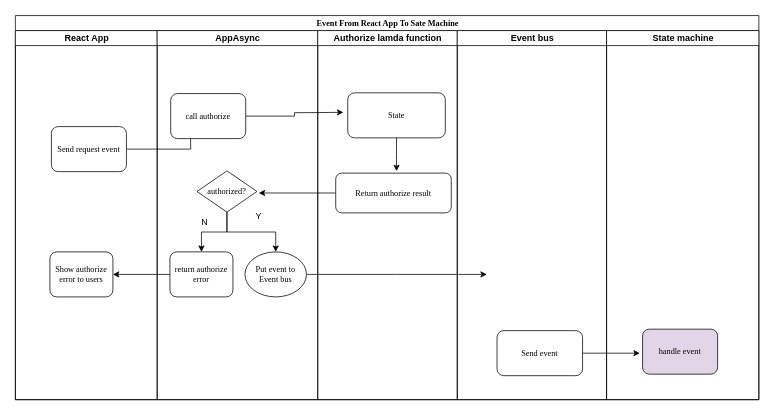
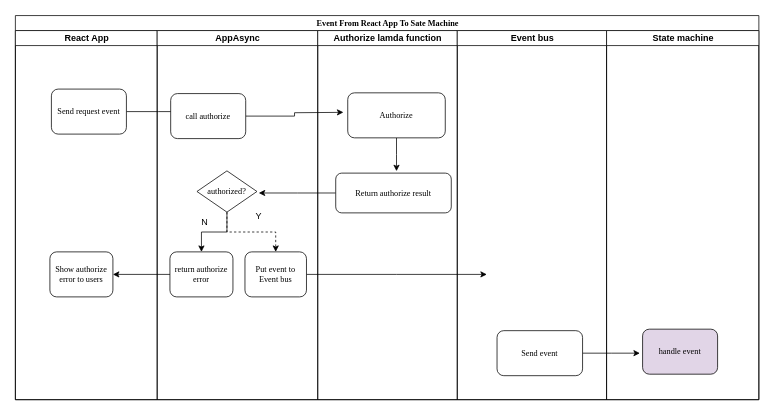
- <mxCell id="18" value="&lt;span style=&quot;font-size: 11px;&quot;&gt;State&lt;/span&gt;" style="rounded=1;whiteSpace=wrap;html=1;shadow=0;labelBackgroundColor=none;strokeWidth=1;fontFamily=Verdana;fontSize=8;align=center;" parent="16" vertex="1"><mxGeometry x="40" y="83" width="130" height="60" as="geometry" /></mxCell>
+ <mxCell id="18" value="&lt;span style=&quot;font-size: 11px;&quot;&gt;Authorize&lt;/span&gt;" style="rounded=1;whiteSpace=wrap;html=1;shadow=0;labelBackgroundColor=none;strokeWidth=1;fontFamily=Verdana;fontSize=8;align=center;" parent="16" vertex="1"><mxGeometry x="40" y="83" width="130" height="60" as="geometry" /></mxCell>
- <mxCell id="5" value="&lt;font style=&quot;font-size: 11px;&quot;&gt;Send request event&lt;/font&gt;" style="rounded=1;whiteSpace=wrap;html=1;shadow=0;labelBackgroundColor=none;strokeWidth=1;fontFamily=Verdana;fontSize=8;align=center;" parent="3" vertex="1"><mxGeometry x="48" y="128" width="100" height="60" as="geometry" /></mxCell>
+ <mxCell id="5" value="&lt;font style=&quot;font-size: 11px;&quot;&gt;Send request event&lt;/font&gt;" style="rounded=1;whiteSpace=wrap;html=1;shadow=0;labelBackgroundColor=none;strokeWidth=1;fontFamily=Verdana;fontSize=8;align=center;" parent="3" vertex="1"><mxGeometry x="48" y="78" width="100" height="60" as="geometry" /></mxCell>
- <mxCell id="10" style="edgeStyle=orthogonalEdgeStyle;rounded=0;orthogonalLoop=1;jettySize=auto;html=1;" parent="7" source="12" target="9" edge="1"><mxGeometry relative="1" as="geometry" /></mxCell>
+ <mxCell id="10" style="edgeStyle=orthogonalEdgeStyle;rounded=0;orthogonalLoop=1;jettySize=auto;html=1;dashed=1;" parent="7" source="12" target="9" edge="1"><mxGeometry relative="1" as="geometry" /></mxCell>
- <mxCell id="9" value="&lt;font style=&quot;font-size: 11px;&quot;&gt;Put event to Event bus&lt;/font&gt;" style="ellipse;whiteSpace=wrap;html=1;shadow=0;labelBackgroundColor=none;strokeWidth=1;fontFamily=Verdana;fontSize=8;align=center;" parent="7" vertex="1"><mxGeometry x="117" y="295" width="82" height="60" as="geometry" /></mxCell>
+ <mxCell id="9" value="&lt;font style=&quot;font-size: 11px;&quot;&gt;Put event to Event bus&lt;/font&gt;" style="rounded=1;whiteSpace=wrap;html=1;shadow=0;labelBackgroundColor=none;strokeWidth=1;fontFamily=Verdana;fontSize=8;align=center;" parent="7" vertex="1"><mxGeometry x="117" y="295" width="82" height="60" as="geometry" /></mxCell>
